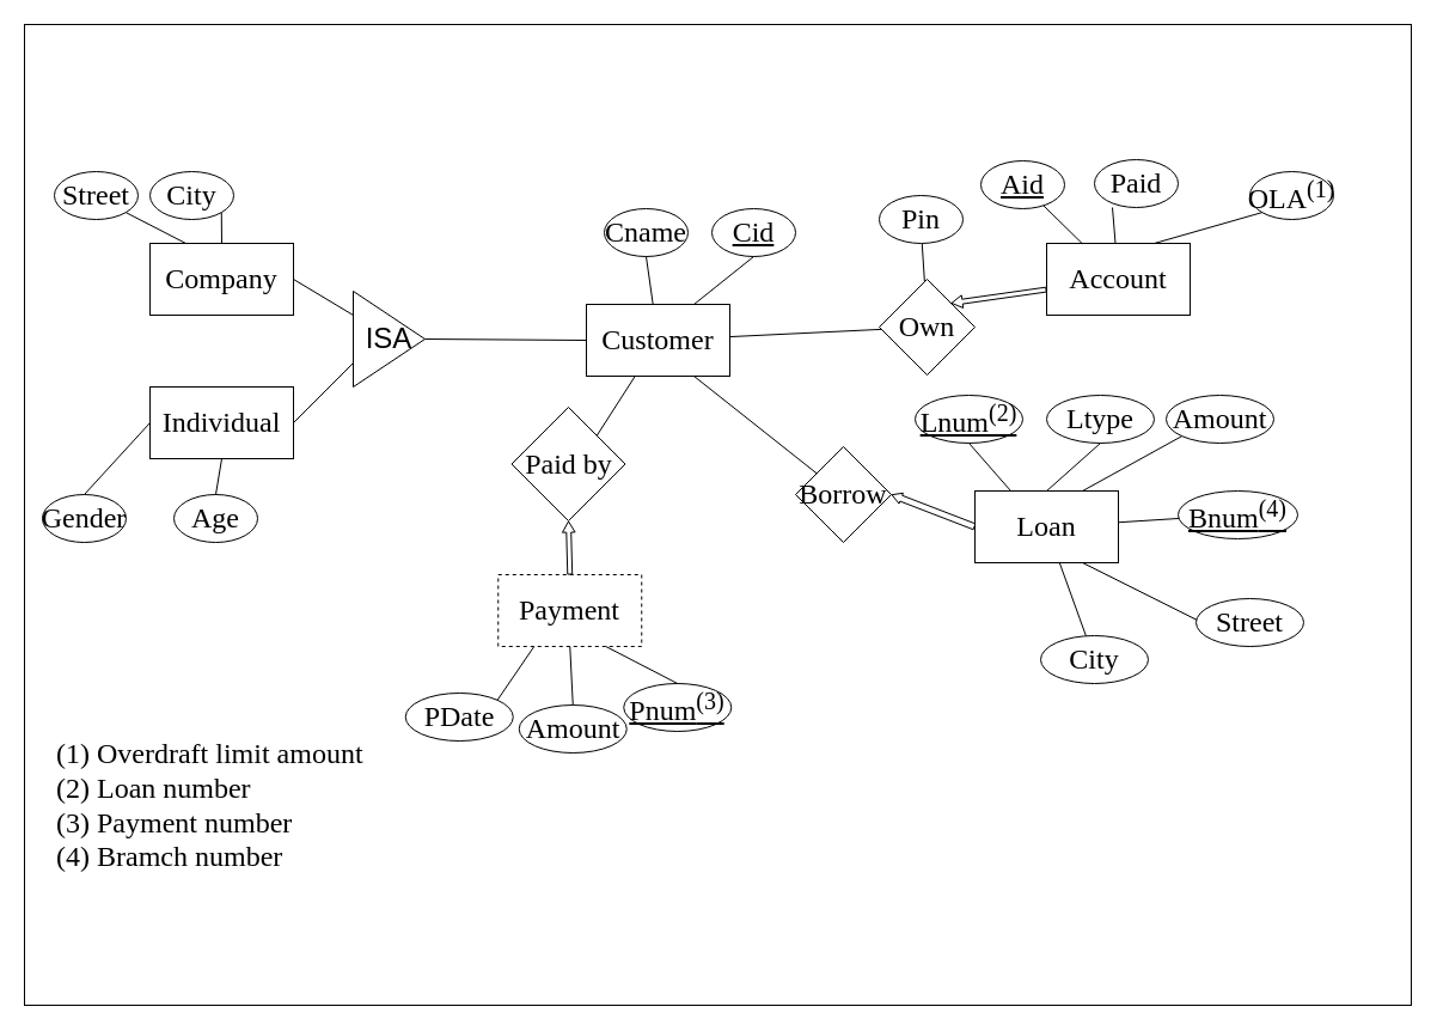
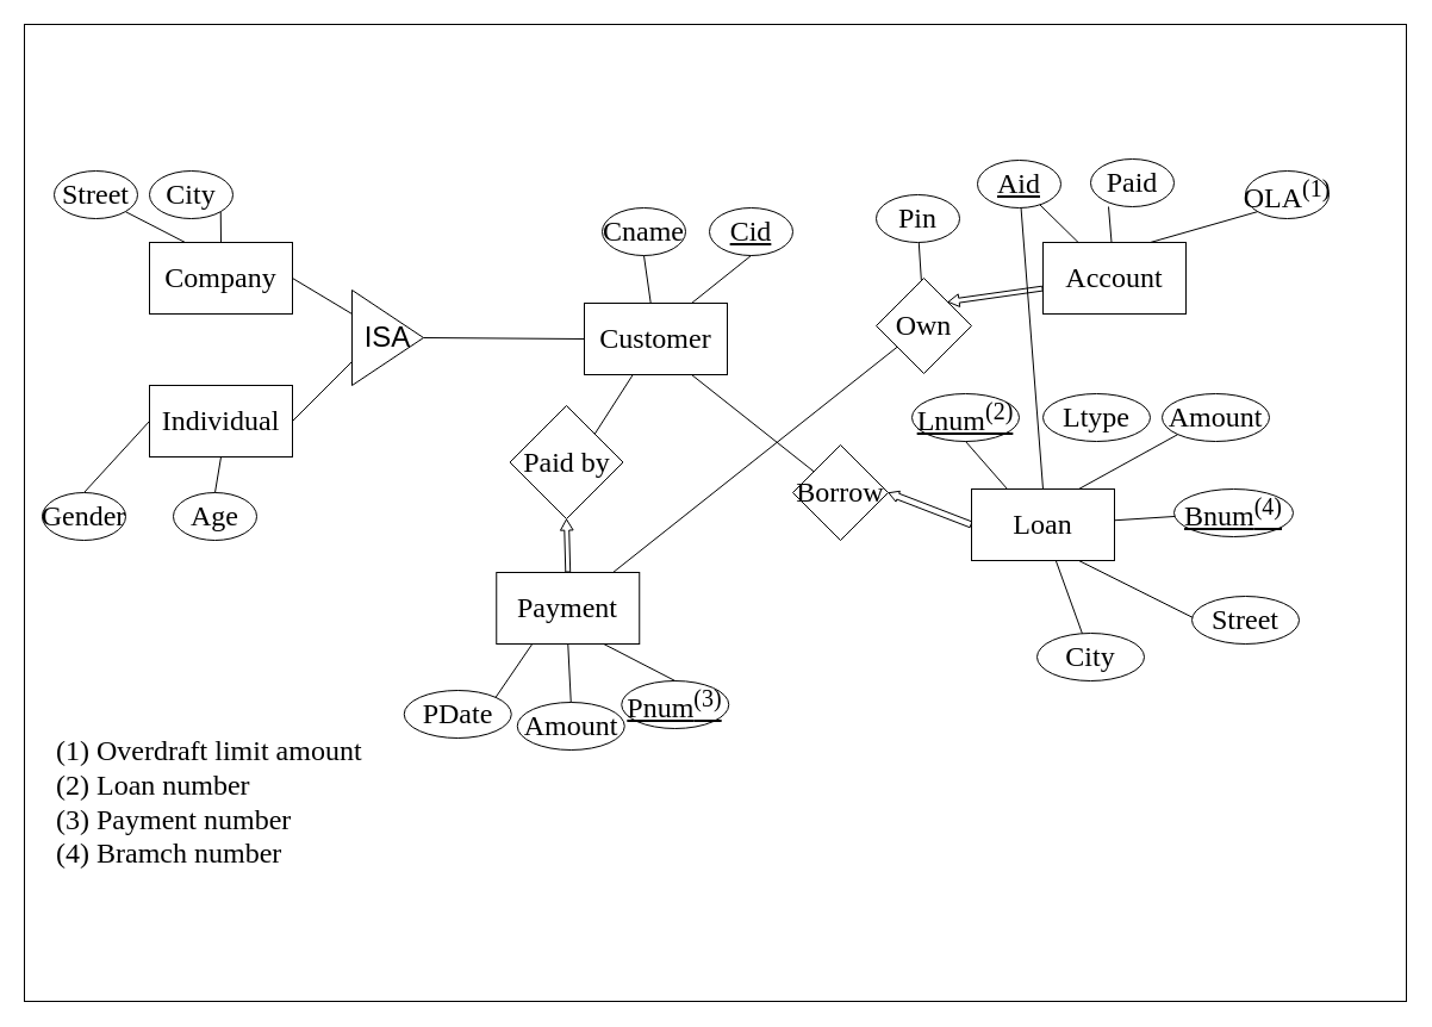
- <mxCell id="47" value="" style="edgeStyle=none;rounded=0;sketch=0;html=1;strokeColor=default;fontFamily=Times New Roman;fontSize=24;endArrow=none;endFill=0;" parent="1" source="48" target="4" edge="1"><mxGeometry relative="1" as="geometry" /></mxCell>
+ <mxCell id="47" value="" style="edgeStyle=none;rounded=0;sketch=0;html=1;strokeColor=default;fontFamily=Times New Roman;fontSize=24;endArrow=none;endFill=0;" parent="1" source="48" target="34" edge="1"><mxGeometry relative="1" as="geometry" /></mxCell>
- <mxCell id="30" value="" style="endArrow=none;html=1;rounded=0;sketch=0;strokeColor=default;fontFamily=Times New Roman;fontSize=24;entryX=0.5;entryY=1;entryDx=0;entryDy=0;exitX=0.5;exitY=0;exitDx=0;exitDy=0;" parent="1" source="27" target="29" edge="1"><mxGeometry width="50" height="50" relative="1" as="geometry"><mxPoint x="775" y="430" as="sourcePoint" /><mxPoint x="825" y="380" as="targetPoint" /></mxGeometry></mxCell>
+ <mxCell id="30" value="" style="endArrow=none;html=1;rounded=0;sketch=0;strokeColor=default;fontFamily=Times New Roman;fontSize=24;exitX=0.5;exitY=0;exitDx=0;exitDy=0;" parent="1" source="27" target="58" edge="1"><mxGeometry width="50" height="50" relative="1" as="geometry"><mxPoint x="775" y="430" as="sourcePoint" /><mxPoint x="825" y="380" as="targetPoint" /></mxGeometry></mxCell>
- <mxCell id="34" value="&lt;font face=&quot;Times New Roman&quot; style=&quot;font-size: 24px;&quot;&gt;Payment&lt;/font&gt;" style="rounded=0;whiteSpace=wrap;html=1;dashed=1;" parent="1" vertex="1"><mxGeometry x="416.25" y="480" width="120" height="60" as="geometry" /></mxCell>
+ <mxCell id="34" value="&lt;font face=&quot;Times New Roman&quot; style=&quot;font-size: 24px;&quot;&gt;Payment&lt;/font&gt;" style="rounded=0;whiteSpace=wrap;html=1;" parent="1" vertex="1"><mxGeometry x="416.25" y="480" width="120" height="60" as="geometry" /></mxCell>
